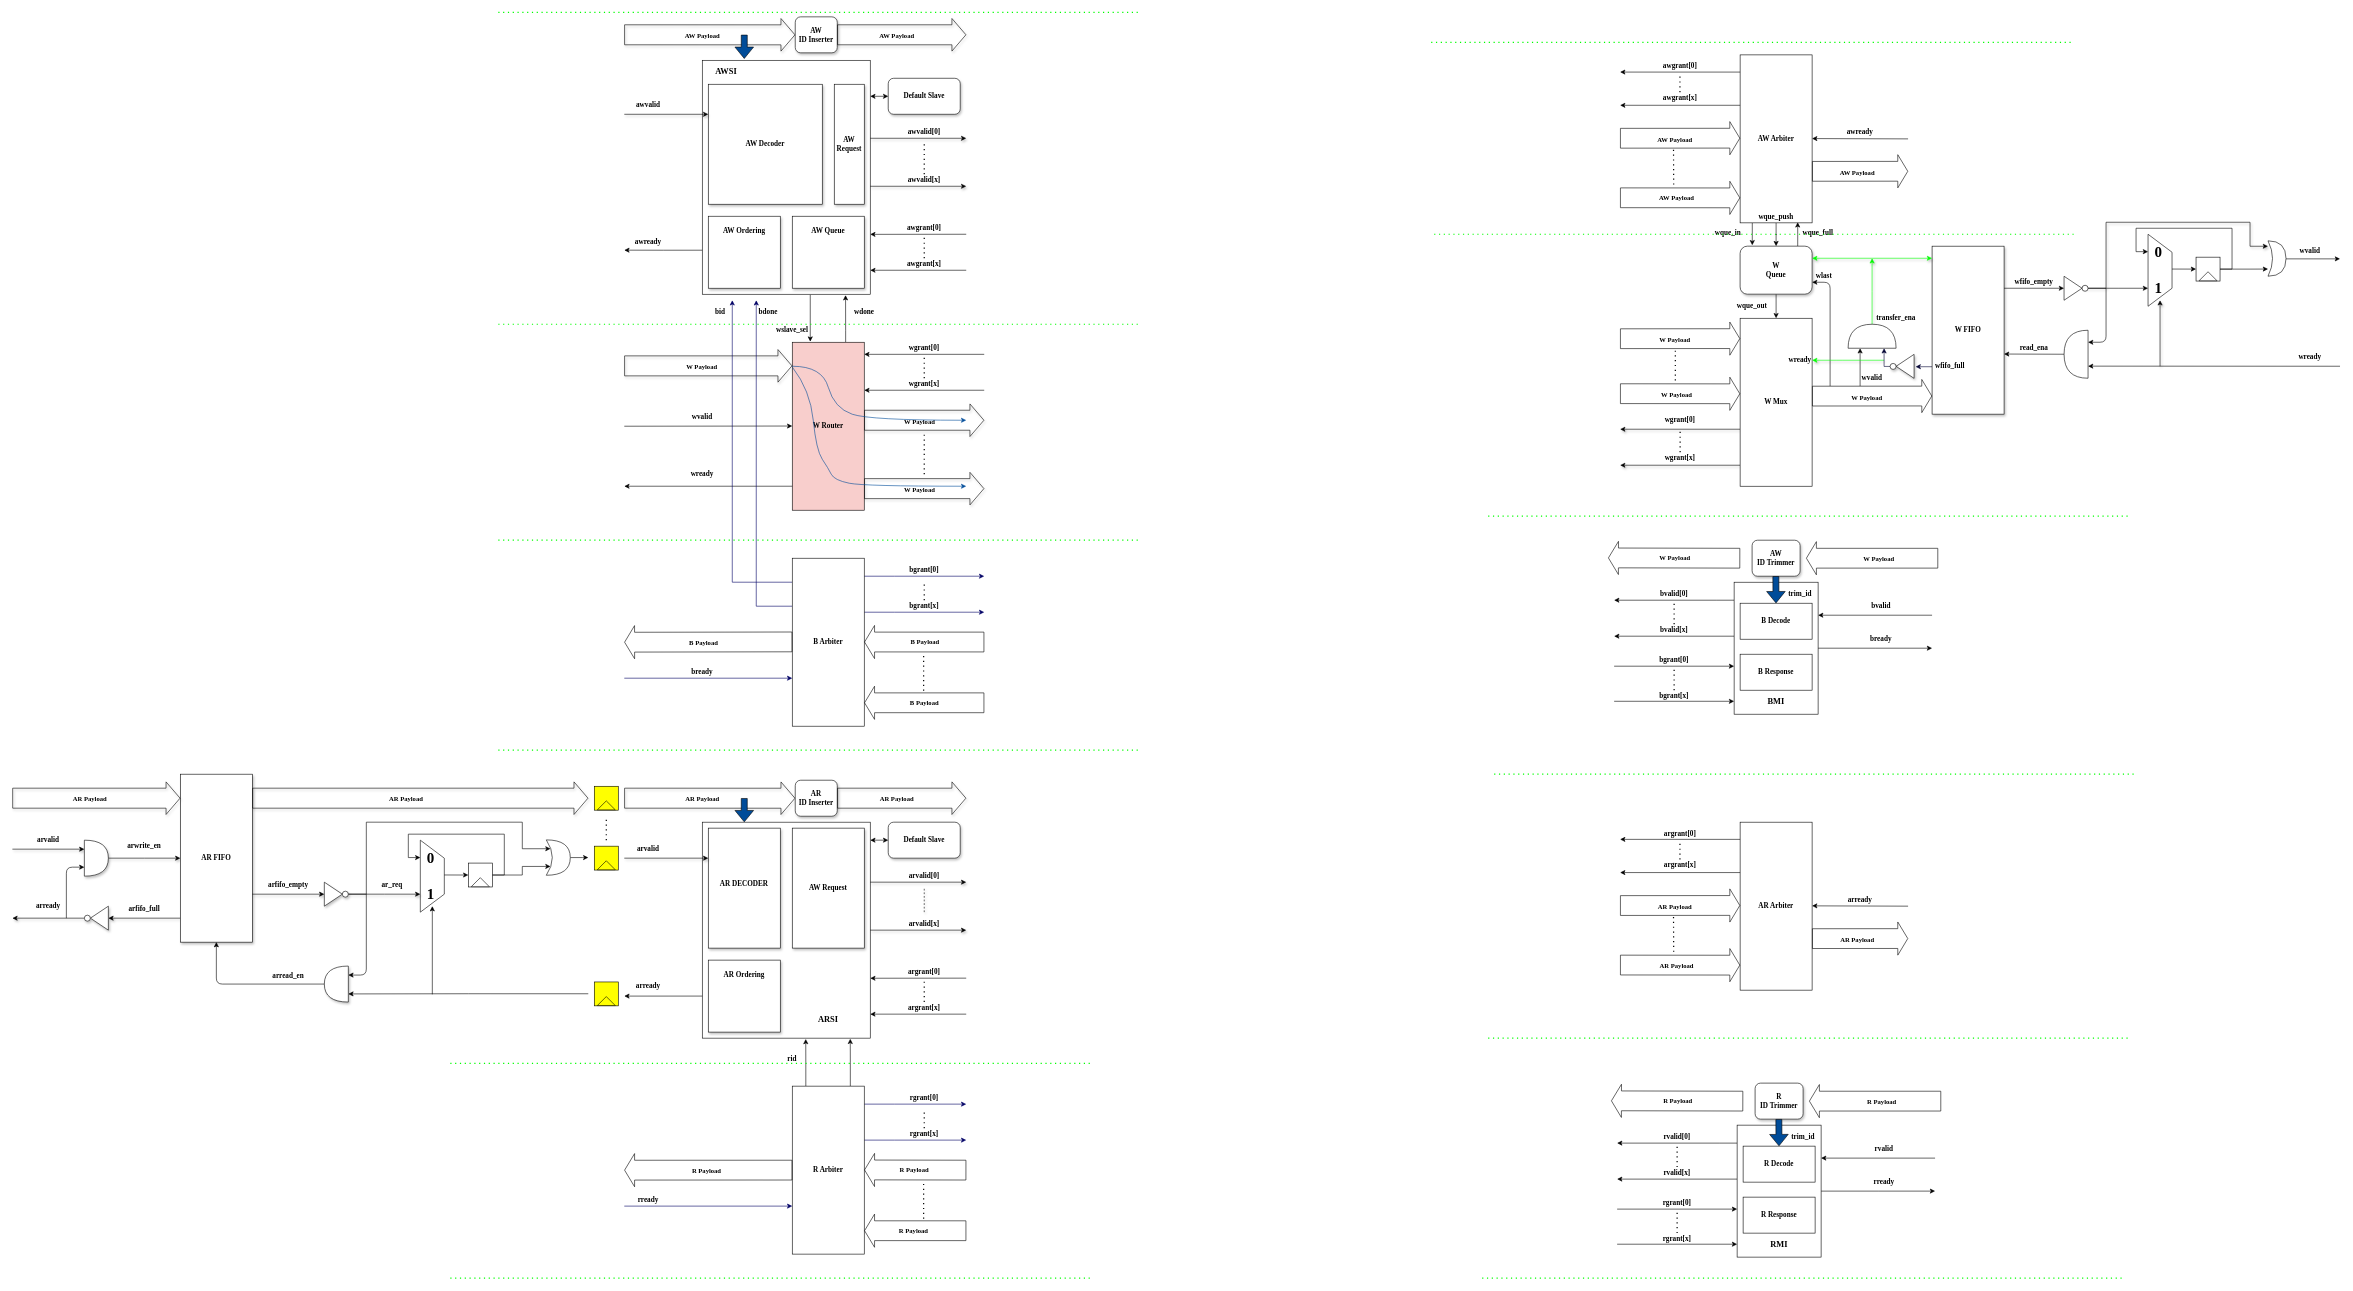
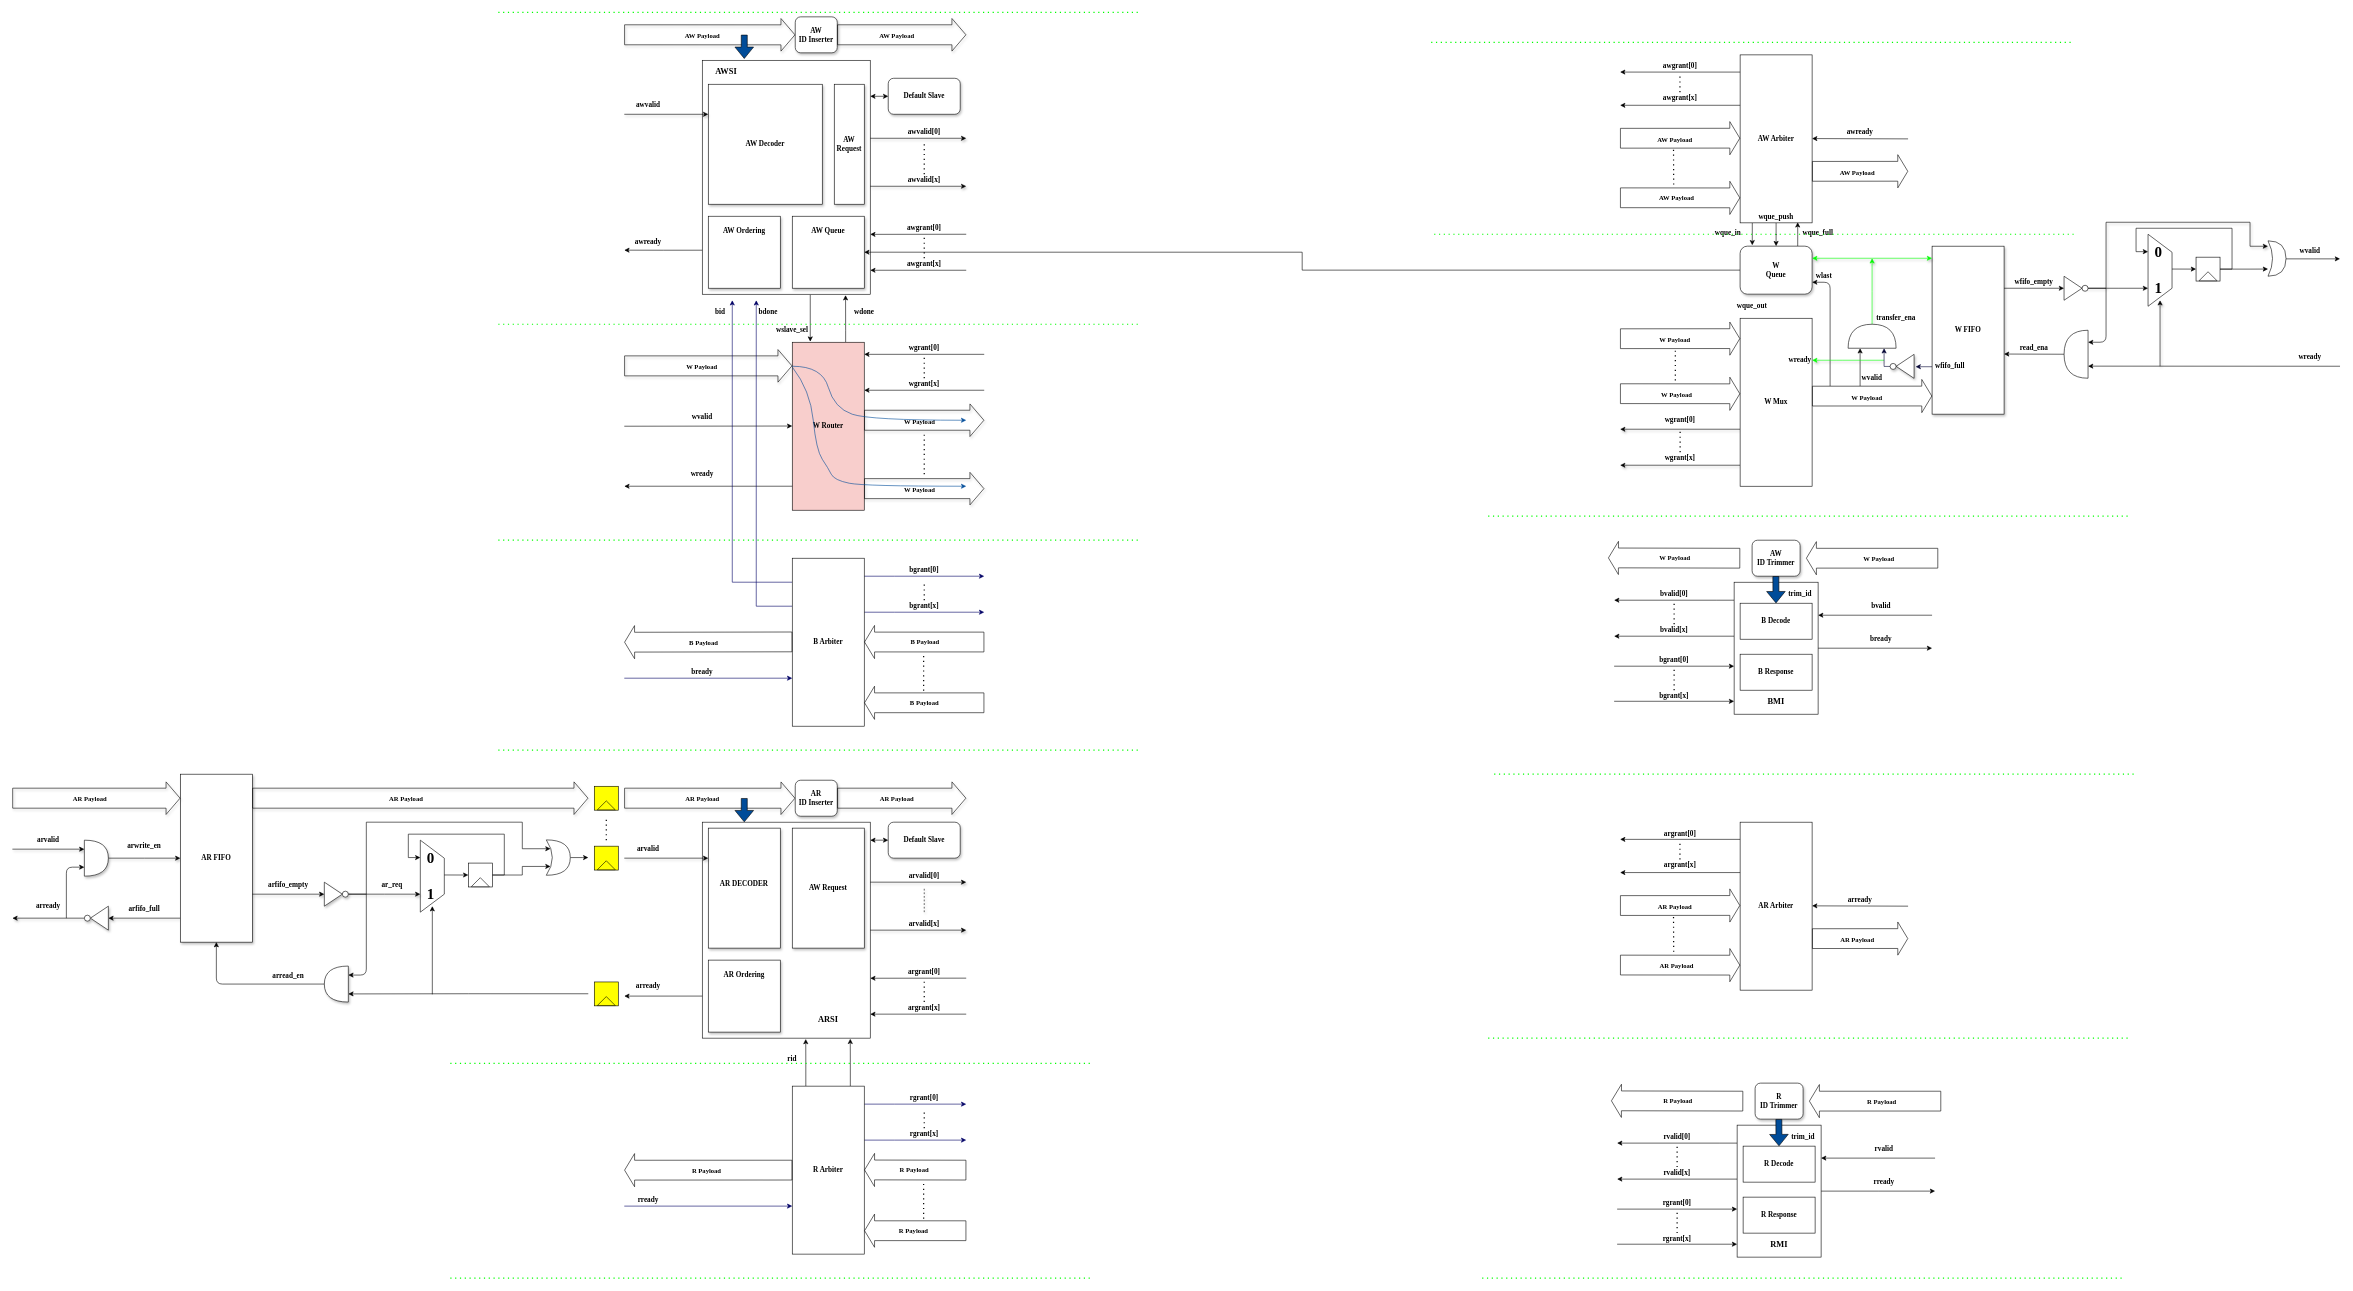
- <mxCell id="175" value="" style="edgeStyle=orthogonalEdgeStyle;rounded=0;orthogonalLoop=1;jettySize=auto;html=1;" edge="1" parent="1" source="177" target="180"><mxGeometry relative="1" as="geometry" /></mxCell>
+ <mxCell id="175" value="" style="edgeStyle=orthogonalEdgeStyle;rounded=0;orthogonalLoop=1;jettySize=auto;html=1;" edge="1" parent="1" source="177" target="15"><mxGeometry relative="1" as="geometry" /></mxCell>
